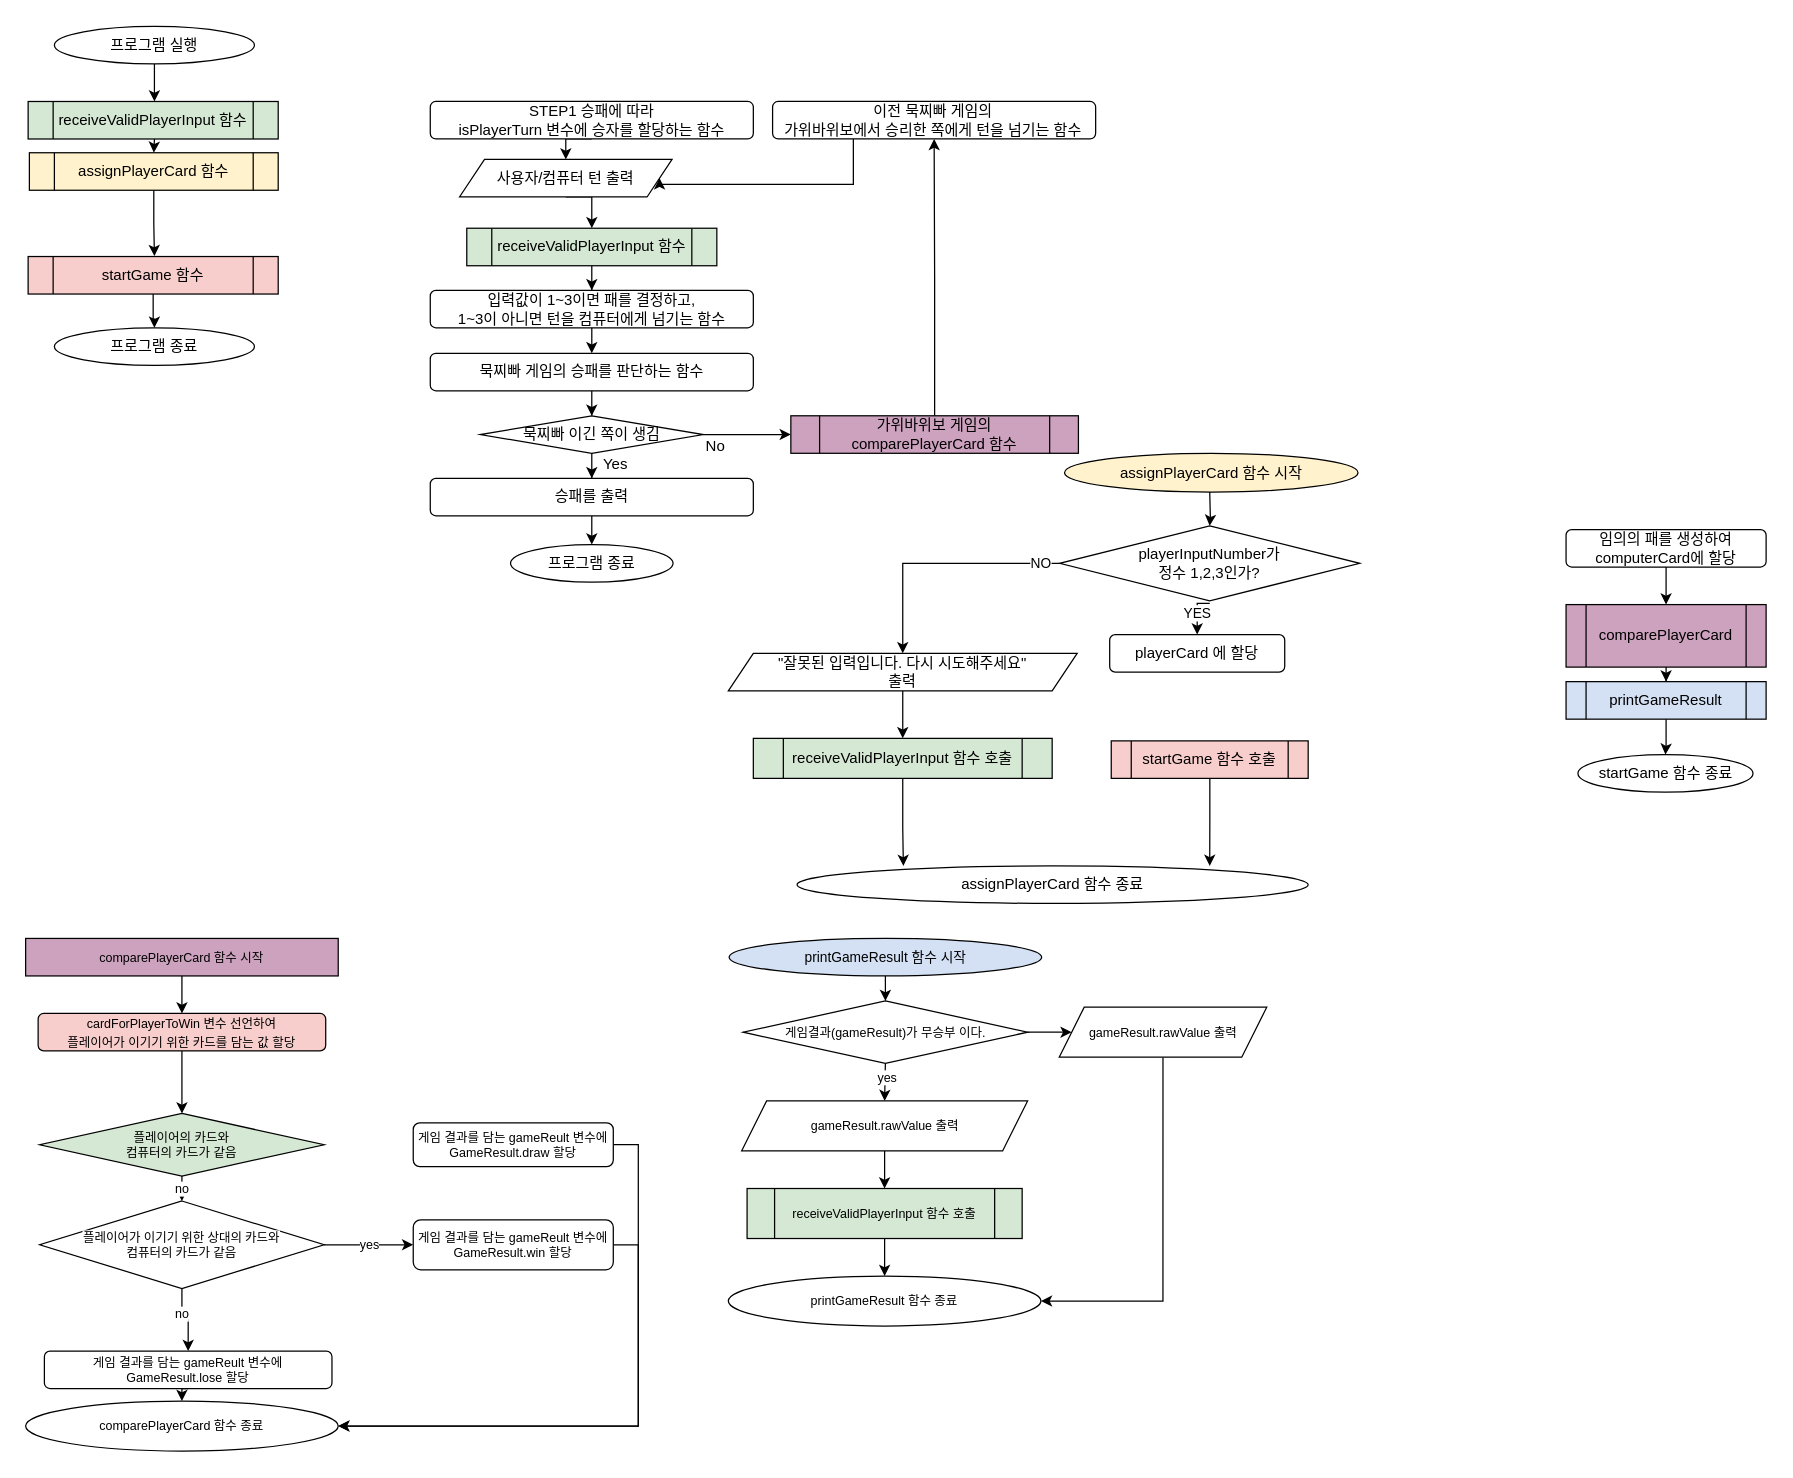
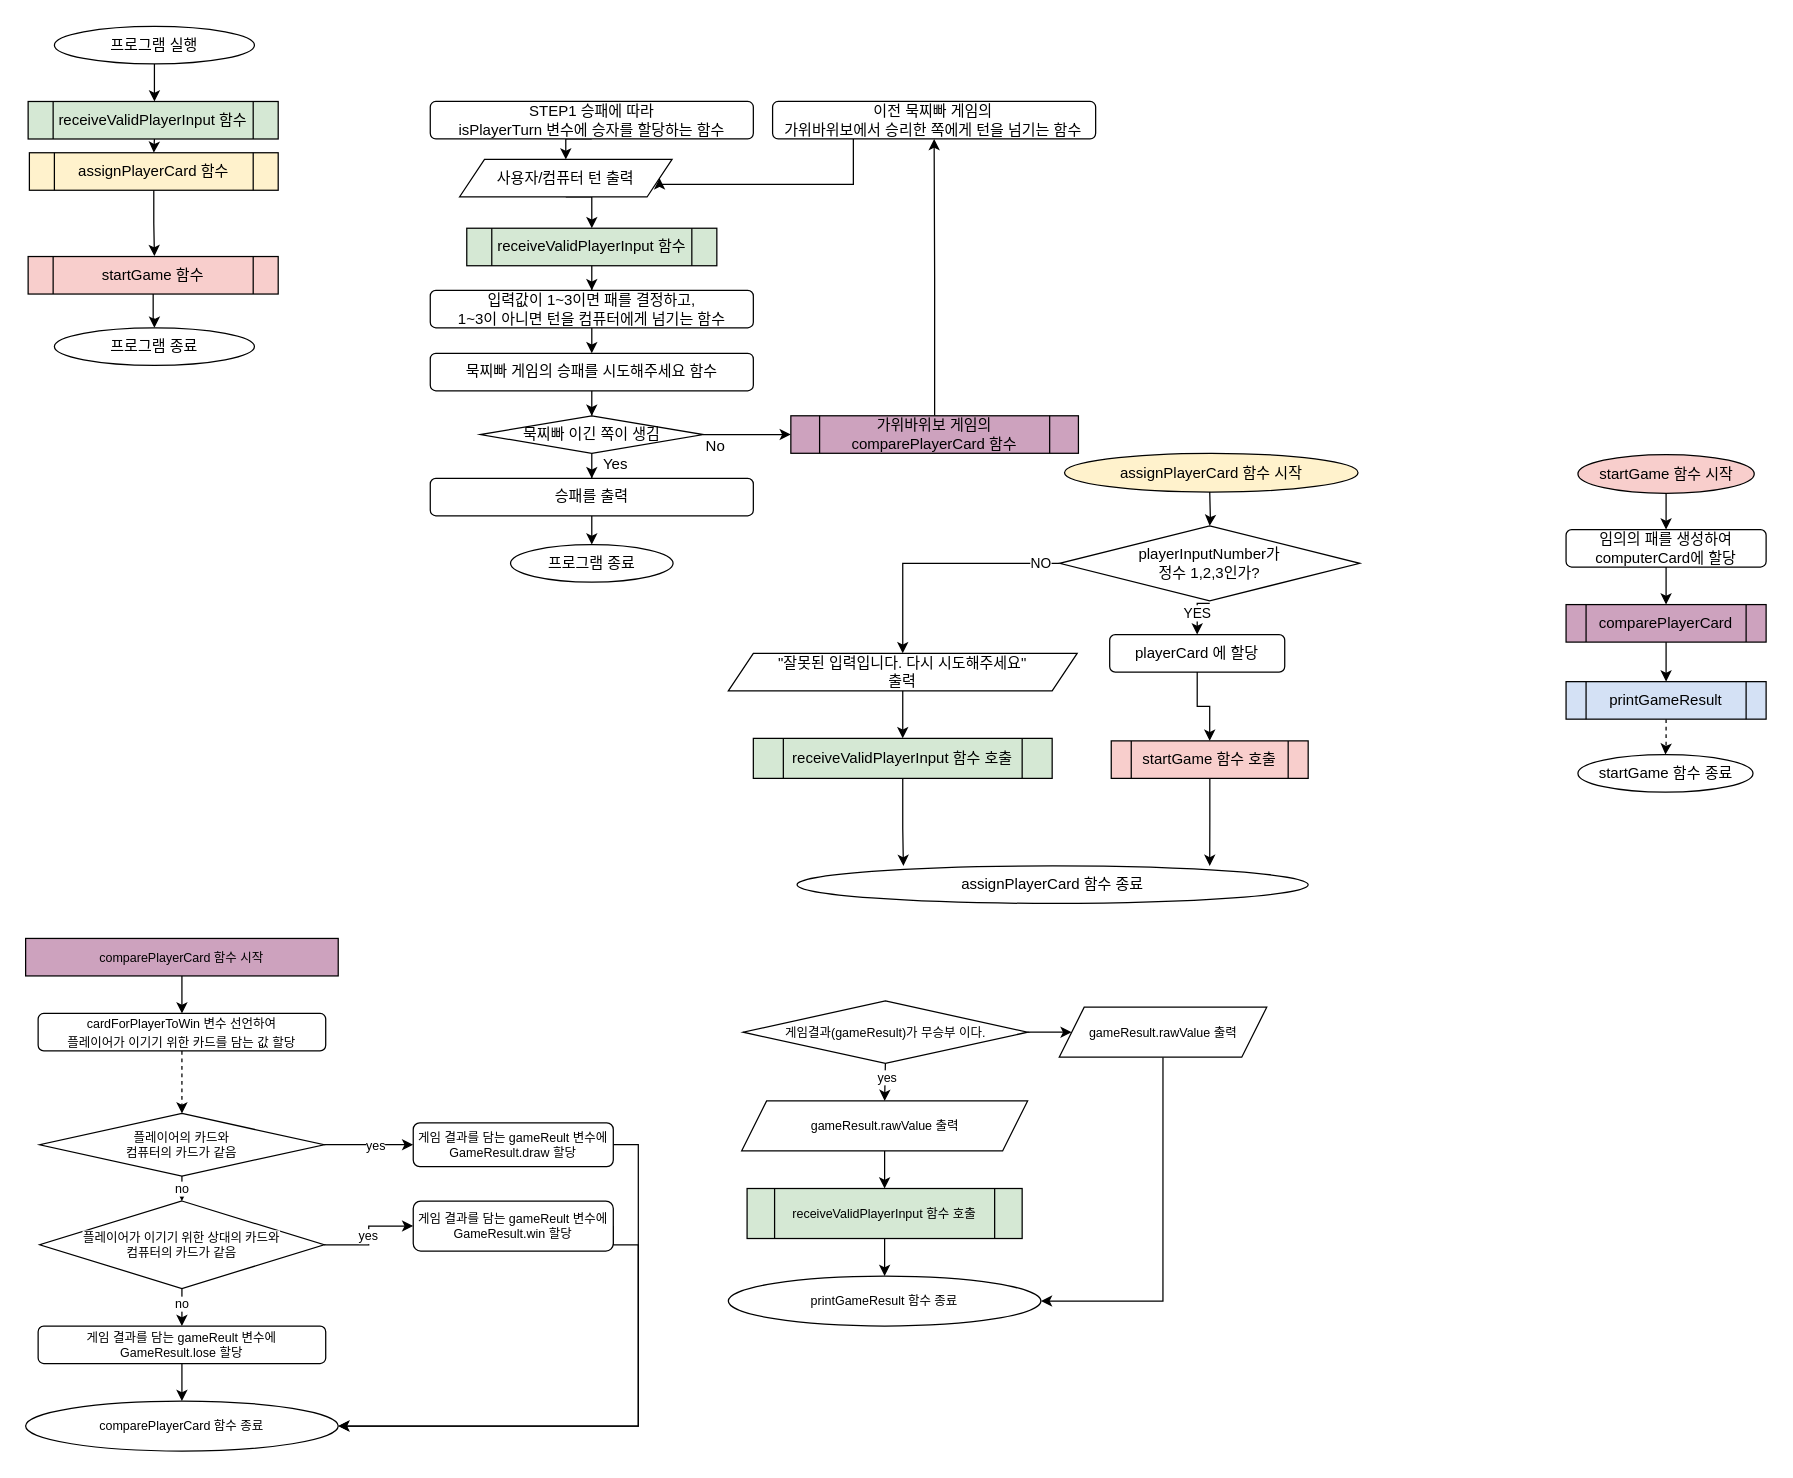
- <mxCell id="77" value="묵찌빠 게임의 승패를 판단하는 함수" style="rounded=1;whiteSpace=wrap;html=1;" vertex="1" parent="1"><mxGeometry x="343.62" y="282" width="258.38" height="30" as="geometry" /></mxCell>
+ <mxCell id="77" value="묵찌빠 게임의 승패를 시도해주세요 함수" style="rounded=1;whiteSpace=wrap;html=1;" vertex="1" parent="1"><mxGeometry x="343.62" y="282" width="258.38" height="30" as="geometry" /></mxCell>
+ <mxCell id="19" value="startGame 함수 시작" style="ellipse;whiteSpace=wrap;html=1;rounded=1;fillColor=#F8CECC;" parent="1" vertex="1"><mxGeometry x="1261.5" y="363" width="141" height="31" as="geometry" /></mxCell>
+ <mxCell id="18" value="" style="edgeStyle=orthogonalEdgeStyle;rounded=0;orthogonalLoop=1;jettySize=auto;html=1;" parent="1" source="19" target="12" edge="1"><mxGeometry relative="1" as="geometry" /></mxCell>
- <mxCell id="14" value="comparePlayerCard" style="shape=process;whiteSpace=wrap;html=1;backgroundOutline=1;fillColor=#CDA2BE;" parent="1" vertex="1"><mxGeometry x="1252" y="483" width="160" height="50" as="geometry" /></mxCell>
+ <mxCell id="14" value="comparePlayerCard" style="shape=process;whiteSpace=wrap;html=1;backgroundOutline=1;fillColor=#CDA2BE;" parent="1" vertex="1"><mxGeometry x="1252" y="483" width="160" height="30" as="geometry" /></mxCell>
+ <mxCell id="30" value="" style="edgeStyle=orthogonalEdgeStyle;rounded=0;orthogonalLoop=1;jettySize=auto;html=1;entryX=0.5;entryY=0;entryDx=0;entryDy=0;" parent="1" source="31" target="33" edge="1"><mxGeometry relative="1" as="geometry"><mxPoint x="967" y="700" as="targetPoint" /></mxGeometry></mxCell>
- <mxCell id="15" value="" style="edgeStyle=orthogonalEdgeStyle;rounded=0;orthogonalLoop=1;jettySize=auto;html=1;" parent="1" source="16" target="17" edge="1"><mxGeometry relative="1" as="geometry" /></mxCell>
+ <mxCell id="15" value="" style="edgeStyle=orthogonalEdgeStyle;rounded=0;orthogonalLoop=1;jettySize=auto;html=1;dashed=1;" parent="1" source="16" target="17" edge="1"><mxGeometry relative="1" as="geometry" /></mxCell>
- <mxCell id="56" value="&lt;font style=&quot;font-size: 11px&quot;&gt;printGameResult 함수 시작&lt;/font&gt;" style="ellipse;whiteSpace=wrap;html=1;fillColor=#D4E1F5;" parent="1" vertex="1"><mxGeometry x="582.62" y="750" width="250" height="30" as="geometry" /></mxCell>
- <mxCell id="55" style="edgeStyle=orthogonalEdgeStyle;rounded=0;orthogonalLoop=1;jettySize=auto;html=1;exitX=0.5;exitY=1;exitDx=0;exitDy=0;entryX=0.5;entryY=0;entryDx=0;entryDy=0;fontSize=10;fontColor=#000000;" parent="1" source="56" target="60" edge="1"><mxGeometry relative="1" as="geometry" /></mxCell>
- <mxCell id="39" value="&lt;span style=&quot;font-size: 10px&quot;&gt;cardForPlayerToWin 변수 선언하여 &lt;br&gt;플레이어가 이기기 위한 카드를 담는 값 할당&lt;/span&gt;" style="rounded=1;whiteSpace=wrap;html=1;fontSize=12;fontColor=#000000;fillColor=#f8cecc;" parent="1" vertex="1"><mxGeometry x="30" y="810" width="230" height="30" as="geometry" /></mxCell>
+ <mxCell id="39" value="&lt;span style=&quot;font-size: 10px&quot;&gt;cardForPlayerToWin 변수 선언하여 &lt;br&gt;플레이어가 이기기 위한 카드를 담는 값 할당&lt;/span&gt;" style="rounded=1;whiteSpace=wrap;html=1;fontSize=12;fontColor=#000000;" parent="1" vertex="1"><mxGeometry x="30" y="810" width="230" height="30" as="geometry" /></mxCell>
- <mxCell id="38" style="edgeStyle=orthogonalEdgeStyle;rounded=0;orthogonalLoop=1;jettySize=auto;html=1;exitX=0.5;exitY=1;exitDx=0;exitDy=0;entryX=0.5;entryY=0;entryDx=0;entryDy=0;fontSize=10;fontColor=#000000;" parent="1" source="39" target="43" edge="1"><mxGeometry relative="1" as="geometry" /></mxCell>
+ <mxCell id="38" style="edgeStyle=orthogonalEdgeStyle;rounded=0;orthogonalLoop=1;jettySize=auto;html=1;exitX=0.5;exitY=1;exitDx=0;exitDy=0;entryX=0.5;entryY=0;entryDx=0;entryDy=0;fontSize=10;fontColor=#000000;dashed=1;" parent="1" source="39" target="43" edge="1"><mxGeometry relative="1" as="geometry" /></mxCell>
- <mxCell id="43" value="플레이어의 카드와 &lt;br&gt;컴퓨터의 카드가 같음" style="rhombus;whiteSpace=wrap;html=1;fontSize=10;fontColor=#000000;fillColor=#d5e8d4;" parent="1" vertex="1"><mxGeometry x="31.25" y="890" width="227.5" height="50" as="geometry" /></mxCell>
+ <mxCell id="43" value="플레이어의 카드와 &lt;br&gt;컴퓨터의 카드가 같음" style="rhombus;whiteSpace=wrap;html=1;fontSize=10;fontColor=#000000;" parent="1" vertex="1"><mxGeometry x="31.25" y="890" width="227.5" height="50" as="geometry" /></mxCell>
+ <mxCell id="40" style="edgeStyle=orthogonalEdgeStyle;rounded=0;orthogonalLoop=1;jettySize=auto;html=1;exitX=1;exitY=0.5;exitDx=0;exitDy=0;fontSize=10;fontColor=#000000;" parent="1" source="43" target="45" edge="1"><mxGeometry relative="1" as="geometry" /></mxCell>
+ <mxCell id="41" value="yes" style="edgeLabel;html=1;align=center;verticalAlign=middle;resizable=0;points=[];fontSize=10;fontColor=#000000;" parent="40" vertex="1" connectable="0"><mxGeometry x="-0.387" y="-2" relative="1" as="geometry"><mxPoint x="19" y="-2" as="offset" /></mxGeometry></mxCell>
- <mxCell id="51" value="게임 결과를 담는 gameReult 변수에 GameResult.win 할당" style="rounded=1;whiteSpace=wrap;html=1;fontSize=10;fontColor=#000000;" parent="1" vertex="1"><mxGeometry x="330" y="975" width="160" height="40" as="geometry" /></mxCell>
+ <mxCell id="51" value="게임 결과를 담는 gameReult 변수에 GameResult.win 할당" style="rounded=1;whiteSpace=wrap;html=1;fontSize=10;fontColor=#000000;" parent="1" vertex="1"><mxGeometry x="330" y="960" width="160" height="40" as="geometry" /></mxCell>
- <mxCell id="53" value="게임 결과를 담는 gameReult 변수에 &lt;br&gt;GameResult.lose 할당" style="rounded=1;whiteSpace=wrap;html=1;fontSize=10;fontColor=#000000;" parent="1" vertex="1"><mxGeometry x="35" y="1080" width="230" height="30" as="geometry" /></mxCell>
+ <mxCell id="53" value="게임 결과를 담는 gameReult 변수에 &lt;br&gt;GameResult.lose 할당" style="rounded=1;whiteSpace=wrap;html=1;fontSize=10;fontColor=#000000;" parent="1" vertex="1"><mxGeometry x="30" y="1060" width="230" height="30" as="geometry" /></mxCell>
